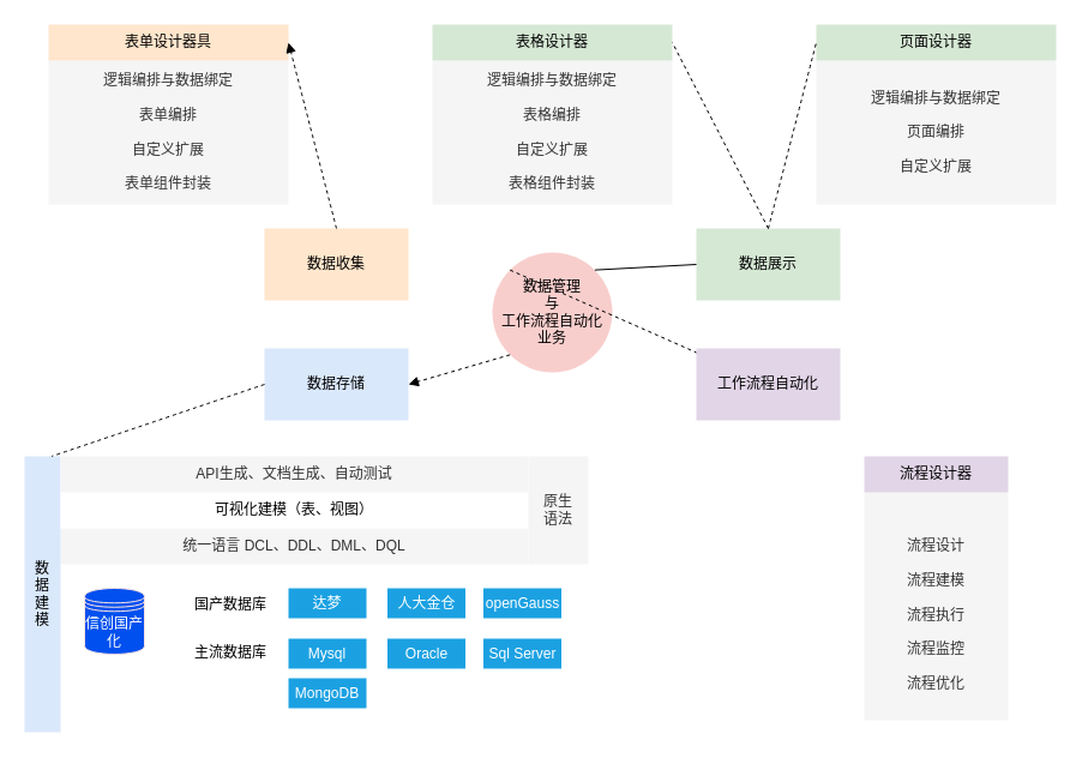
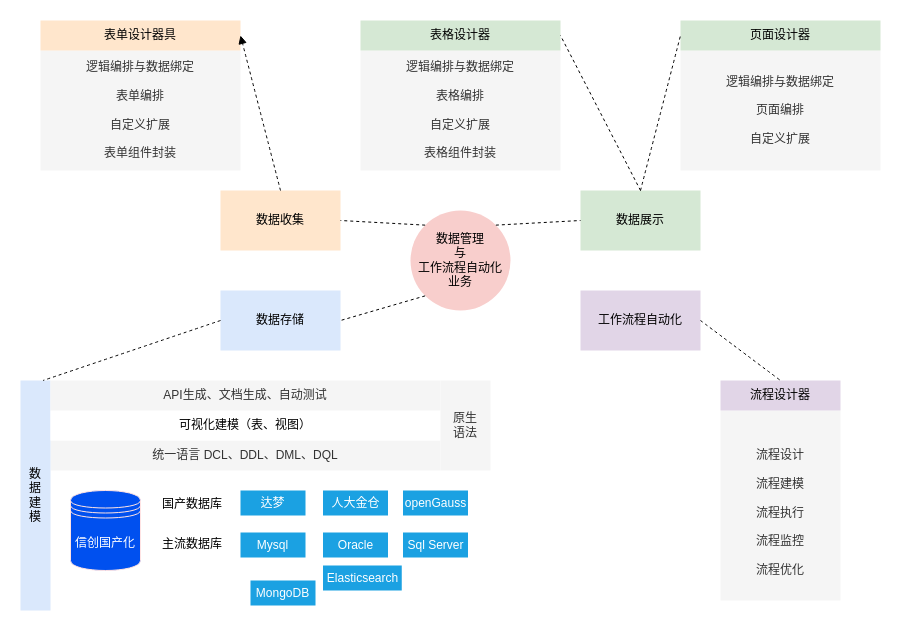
- <mxCell id="24" value="" style="endArrow=none;html=1;rounded=0;exitX=1;exitY=0;exitDx=0;exitDy=0;entryX=0;entryY=0.5;entryDx=0;entryDy=0;dashed=0;" edge="1" parent="1" source="19" target="21"><mxGeometry width="50" height="50" relative="1" as="geometry"><mxPoint x="710" y="50" as="sourcePoint" /><mxPoint x="760" y="0" as="targetPoint" /></mxGeometry></mxCell>
+ <mxCell id="24" value="" style="endArrow=none;html=1;rounded=0;exitX=1;exitY=0;exitDx=0;exitDy=0;entryX=0;entryY=0.5;entryDx=0;entryDy=0;dashed=1;" edge="1" parent="1" source="19" target="21"><mxGeometry width="50" height="50" relative="1" as="geometry"><mxPoint x="710" y="50" as="sourcePoint" /><mxPoint x="760" y="0" as="targetPoint" /></mxGeometry></mxCell>
- <mxCell id="25" value="" style="endArrow=none;html=1;rounded=0;exitX=0;exitY=0;exitDx=0;exitDy=0;dashed=1;" edge="1" parent="1" source="19" target="22"><mxGeometry width="50" height="50" relative="1" as="geometry"><mxPoint x="520" y="270" as="sourcePoint" /><mxPoint x="590" y="230" as="targetPoint" /></mxGeometry></mxCell>
+ <mxCell id="25" value="" style="endArrow=none;html=1;rounded=0;exitX=0;exitY=0;exitDx=0;exitDy=0;entryX=1;entryY=0.5;entryDx=0;entryDy=0;dashed=1;" edge="1" parent="1" source="19" target="20"><mxGeometry width="50" height="50" relative="1" as="geometry"><mxPoint x="520" y="270" as="sourcePoint" /><mxPoint x="590" y="230" as="targetPoint" /></mxGeometry></mxCell>
- <mxCell id="26" value="" style="endArrow=block;html=1;rounded=0;entryX=1;entryY=0.5;entryDx=0;entryDy=0;exitX=0;exitY=1;exitDx=0;exitDy=0;dashed=1;" edge="1" parent="1" source="19" target="23"><mxGeometry width="50" height="50" relative="1" as="geometry"><mxPoint x="410" y="260" as="sourcePoint" /><mxPoint x="350" y="230" as="targetPoint" /></mxGeometry></mxCell>
+ <mxCell id="26" value="" style="endArrow=none;html=1;rounded=0;entryX=1;entryY=0.5;entryDx=0;entryDy=0;exitX=0;exitY=1;exitDx=0;exitDy=0;dashed=1;" edge="1" parent="1" source="19" target="23"><mxGeometry width="50" height="50" relative="1" as="geometry"><mxPoint x="410" y="260" as="sourcePoint" /><mxPoint x="350" y="230" as="targetPoint" /></mxGeometry></mxCell>
+ <mxCell id="31" value="" style="endArrow=none;html=1;rounded=0;entryX=0.5;entryY=0;entryDx=0;entryDy=0;exitX=1;exitY=0.5;exitDx=0;exitDy=0;curved=1;dashed=1;" edge="1" parent="1" source="22" target="11"><mxGeometry width="50" height="50" relative="1" as="geometry"><mxPoint x="650" y="200" as="sourcePoint" /><mxPoint x="690" y="45" as="targetPoint" /></mxGeometry></mxCell>
- <mxCell id="4" value="信创国产化" style="shape=datastore;whiteSpace=wrap;html=1;fillColor=#0050ef;strokeColor=#FFE3E3;fontColor=#ffffff;" parent="1" vertex="1"><mxGeometry x="70" y="490" width="50" height="55" as="geometry" /></mxCell>
+ <mxCell id="4" value="信创国产化" style="shape=datastore;whiteSpace=wrap;html=1;fillColor=#0050ef;strokeColor=#FFE3E3;fontColor=#ffffff;" parent="1" vertex="1"><mxGeometry x="70" y="490" width="70" height="80" as="geometry" /></mxCell>
- <mxCell id="38" value="&lt;font face=&quot;Arial, sans-serif&quot;&gt;MongoDB&lt;/font&gt;" style="rounded=0;whiteSpace=wrap;html=1;fillColor=#1ba1e2;fontColor=#ffffff;strokeColor=none;" vertex="1" parent="1"><mxGeometry x="240" y="565" width="65" height="25" as="geometry" /></mxCell>
+ <mxCell id="38" value="&lt;font face=&quot;Arial, sans-serif&quot;&gt;MongoDB&lt;/font&gt;" style="rounded=0;whiteSpace=wrap;html=1;fillColor=#1ba1e2;fontColor=#ffffff;strokeColor=none;" vertex="1" parent="1"><mxGeometry x="250" y="580" width="65" height="25" as="geometry" /></mxCell>
+ <mxCell id="40" value="&lt;font face=&quot;Arial, sans-serif&quot;&gt;Elasticsearch&lt;/font&gt;" style="rounded=0;whiteSpace=wrap;html=1;fillColor=#1ba1e2;fontColor=#ffffff;strokeColor=none;" vertex="1" parent="1"><mxGeometry x="322.5" y="565" width="78.75" height="25" as="geometry" /></mxCell>
